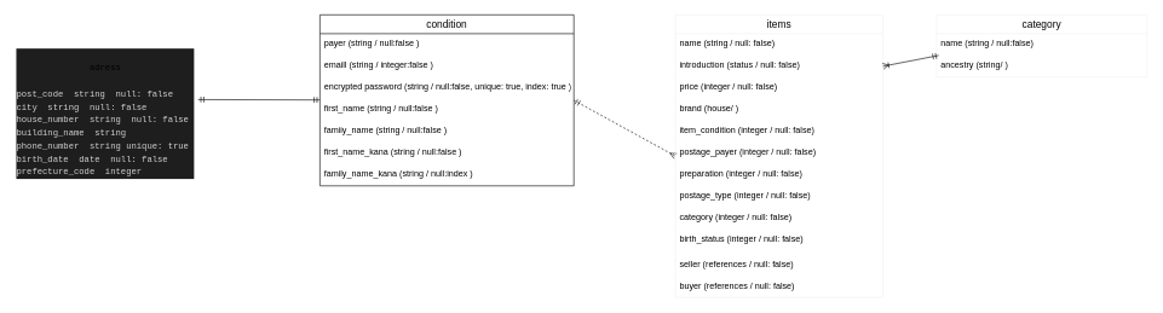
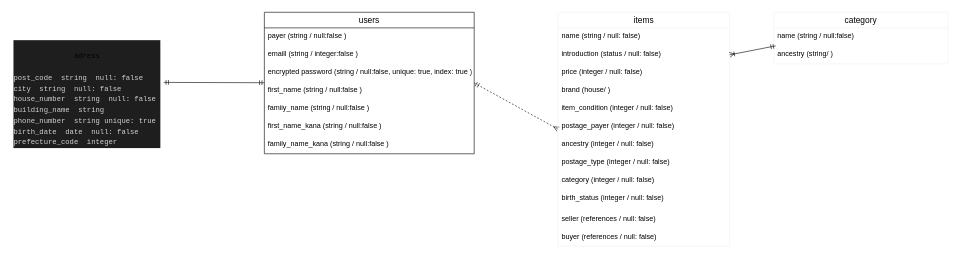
- <mxCell id="4" value="condition" style="swimlane;fontStyle=0;childLayout=stackLayout;horizontal=1;startSize=26;horizontalStack=0;resizeParent=1;resizeParentMax=0;resizeLast=0;collapsible=1;marginBottom=0;align=center;fontSize=14;" vertex="1" parent="1"><mxGeometry y="20" width="350" height="236" as="geometry" x="440"><mxRectangle x="200" y="370" width="50" height="26" as="alternateBounds" /></mxGeometry></mxCell>
+ <mxCell id="4" value="users" style="swimlane;fontStyle=0;childLayout=stackLayout;horizontal=1;startSize=26;horizontalStack=0;resizeParent=1;resizeParentMax=0;resizeLast=0;collapsible=1;marginBottom=0;align=center;fontSize=14;" vertex="1" parent="1"><mxGeometry y="20" width="350" height="236" as="geometry" x="440"><mxRectangle x="200" y="370" width="50" height="26" as="alternateBounds" /></mxGeometry></mxCell>
- <mxCell id="11" value="family_name_kana (string / null:index )" style="text;strokeColor=none;fillColor=none;spacingLeft=4;spacingRight=4;overflow=hidden;rotatable=0;points=[[0,0.5],[1,0.5]];portConstraint=eastwest;fontSize=12;verticalAlign=top;" vertex="1" parent="4"><mxGeometry y="206" width="350" height="30" as="geometry" /></mxCell>
+ <mxCell id="11" value="family_name_kana (string / null:false )" style="text;strokeColor=none;fillColor=none;spacingLeft=4;spacingRight=4;overflow=hidden;rotatable=0;points=[[0,0.5],[1,0.5]];portConstraint=eastwest;fontSize=12;verticalAlign=top;" vertex="1" parent="4"><mxGeometry y="206" width="350" height="30" as="geometry" /></mxCell>
- <mxCell id="19" value="preparation (integer / null: false)" style="text;strokeColor=none;fillColor=none;spacingLeft=4;spacingRight=4;overflow=hidden;rotatable=0;points=[[0,0.5],[1,0.5]];portConstraint=eastwest;fontSize=12;verticalAlign=top;" vertex="1" parent="12"><mxGeometry y="206" width="286" height="30" as="geometry" /></mxCell>
+ <mxCell id="19" value="ancestry (integer / null: false)" style="text;strokeColor=none;fillColor=none;spacingLeft=4;spacingRight=4;overflow=hidden;rotatable=0;points=[[0,0.5],[1,0.5]];portConstraint=eastwest;fontSize=12;verticalAlign=top;" vertex="1" parent="12"><mxGeometry y="206" width="286" height="30" as="geometry" /></mxCell>
